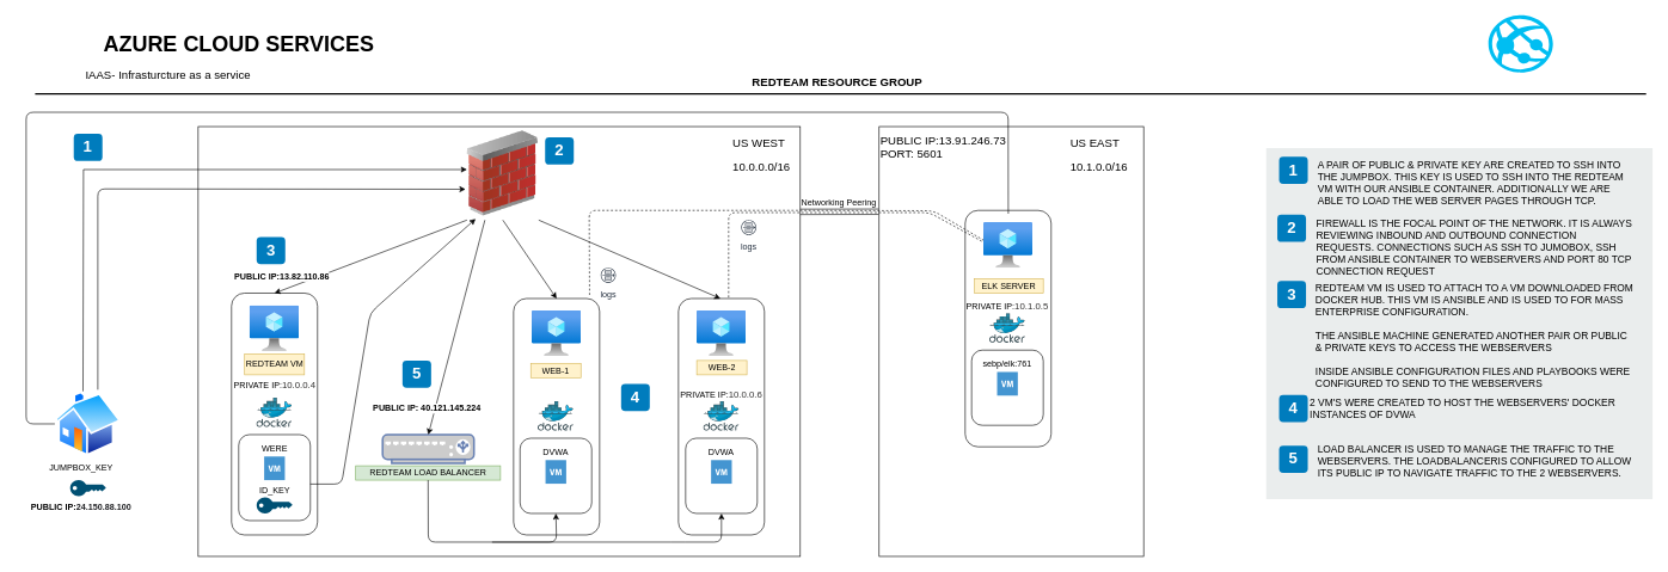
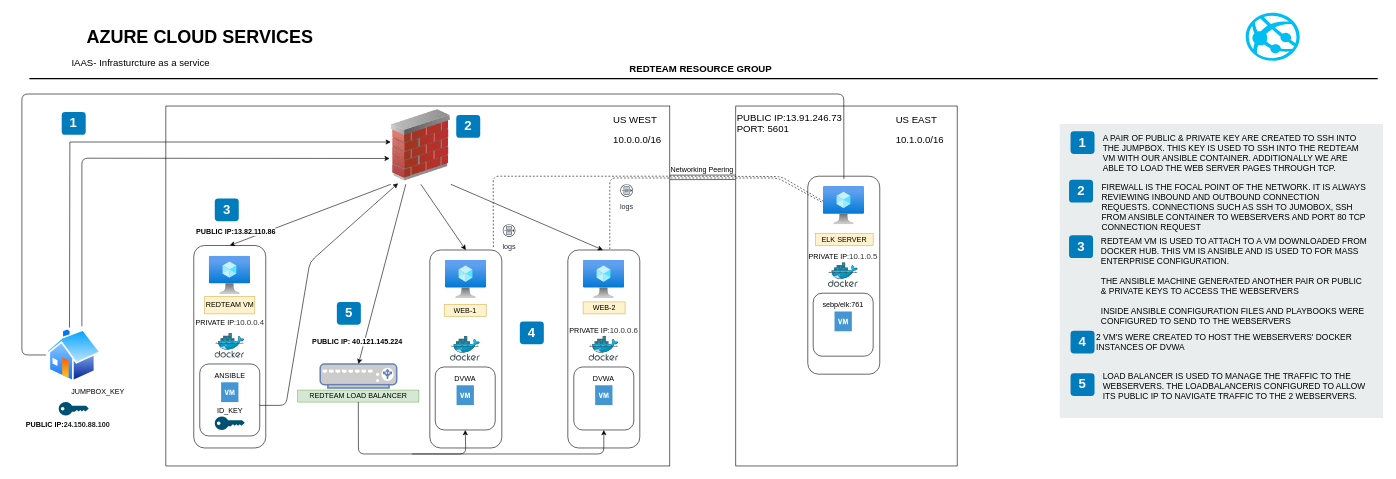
- <mxCell id="53" value="WERE" style="text;html=1;strokeColor=none;fillColor=none;align=center;verticalAlign=middle;whiteSpace=wrap;rounded=0;" parent="1" vertex="1"><mxGeometry x="322.5" y="616" width="120" height="20" as="geometry" /></mxCell>
+ <mxCell id="53" value="ANSIBLE" style="text;html=1;strokeColor=none;fillColor=none;align=center;verticalAlign=middle;whiteSpace=wrap;rounded=0;" parent="1" vertex="1"><mxGeometry x="322.5" y="616" width="120" height="20" as="geometry" /></mxCell>
- <mxCell id="67" value="JUMPBOX_KEY" style="text;html=1;strokeColor=none;fillColor=none;align=center;verticalAlign=middle;whiteSpace=wrap;rounded=0;" parent="1" vertex="1"><mxGeometry x="52.5" y="643" width="120" height="20" as="geometry" /></mxCell>
+ <mxCell id="67" value="JUMPBOX_KEY" style="text;html=1;strokeColor=none;fillColor=none;align=center;verticalAlign=middle;whiteSpace=wrap;rounded=0;" parent="1" vertex="1"><mxGeometry x="102.5" y="643" width="120" height="20" as="geometry" /></mxCell>
